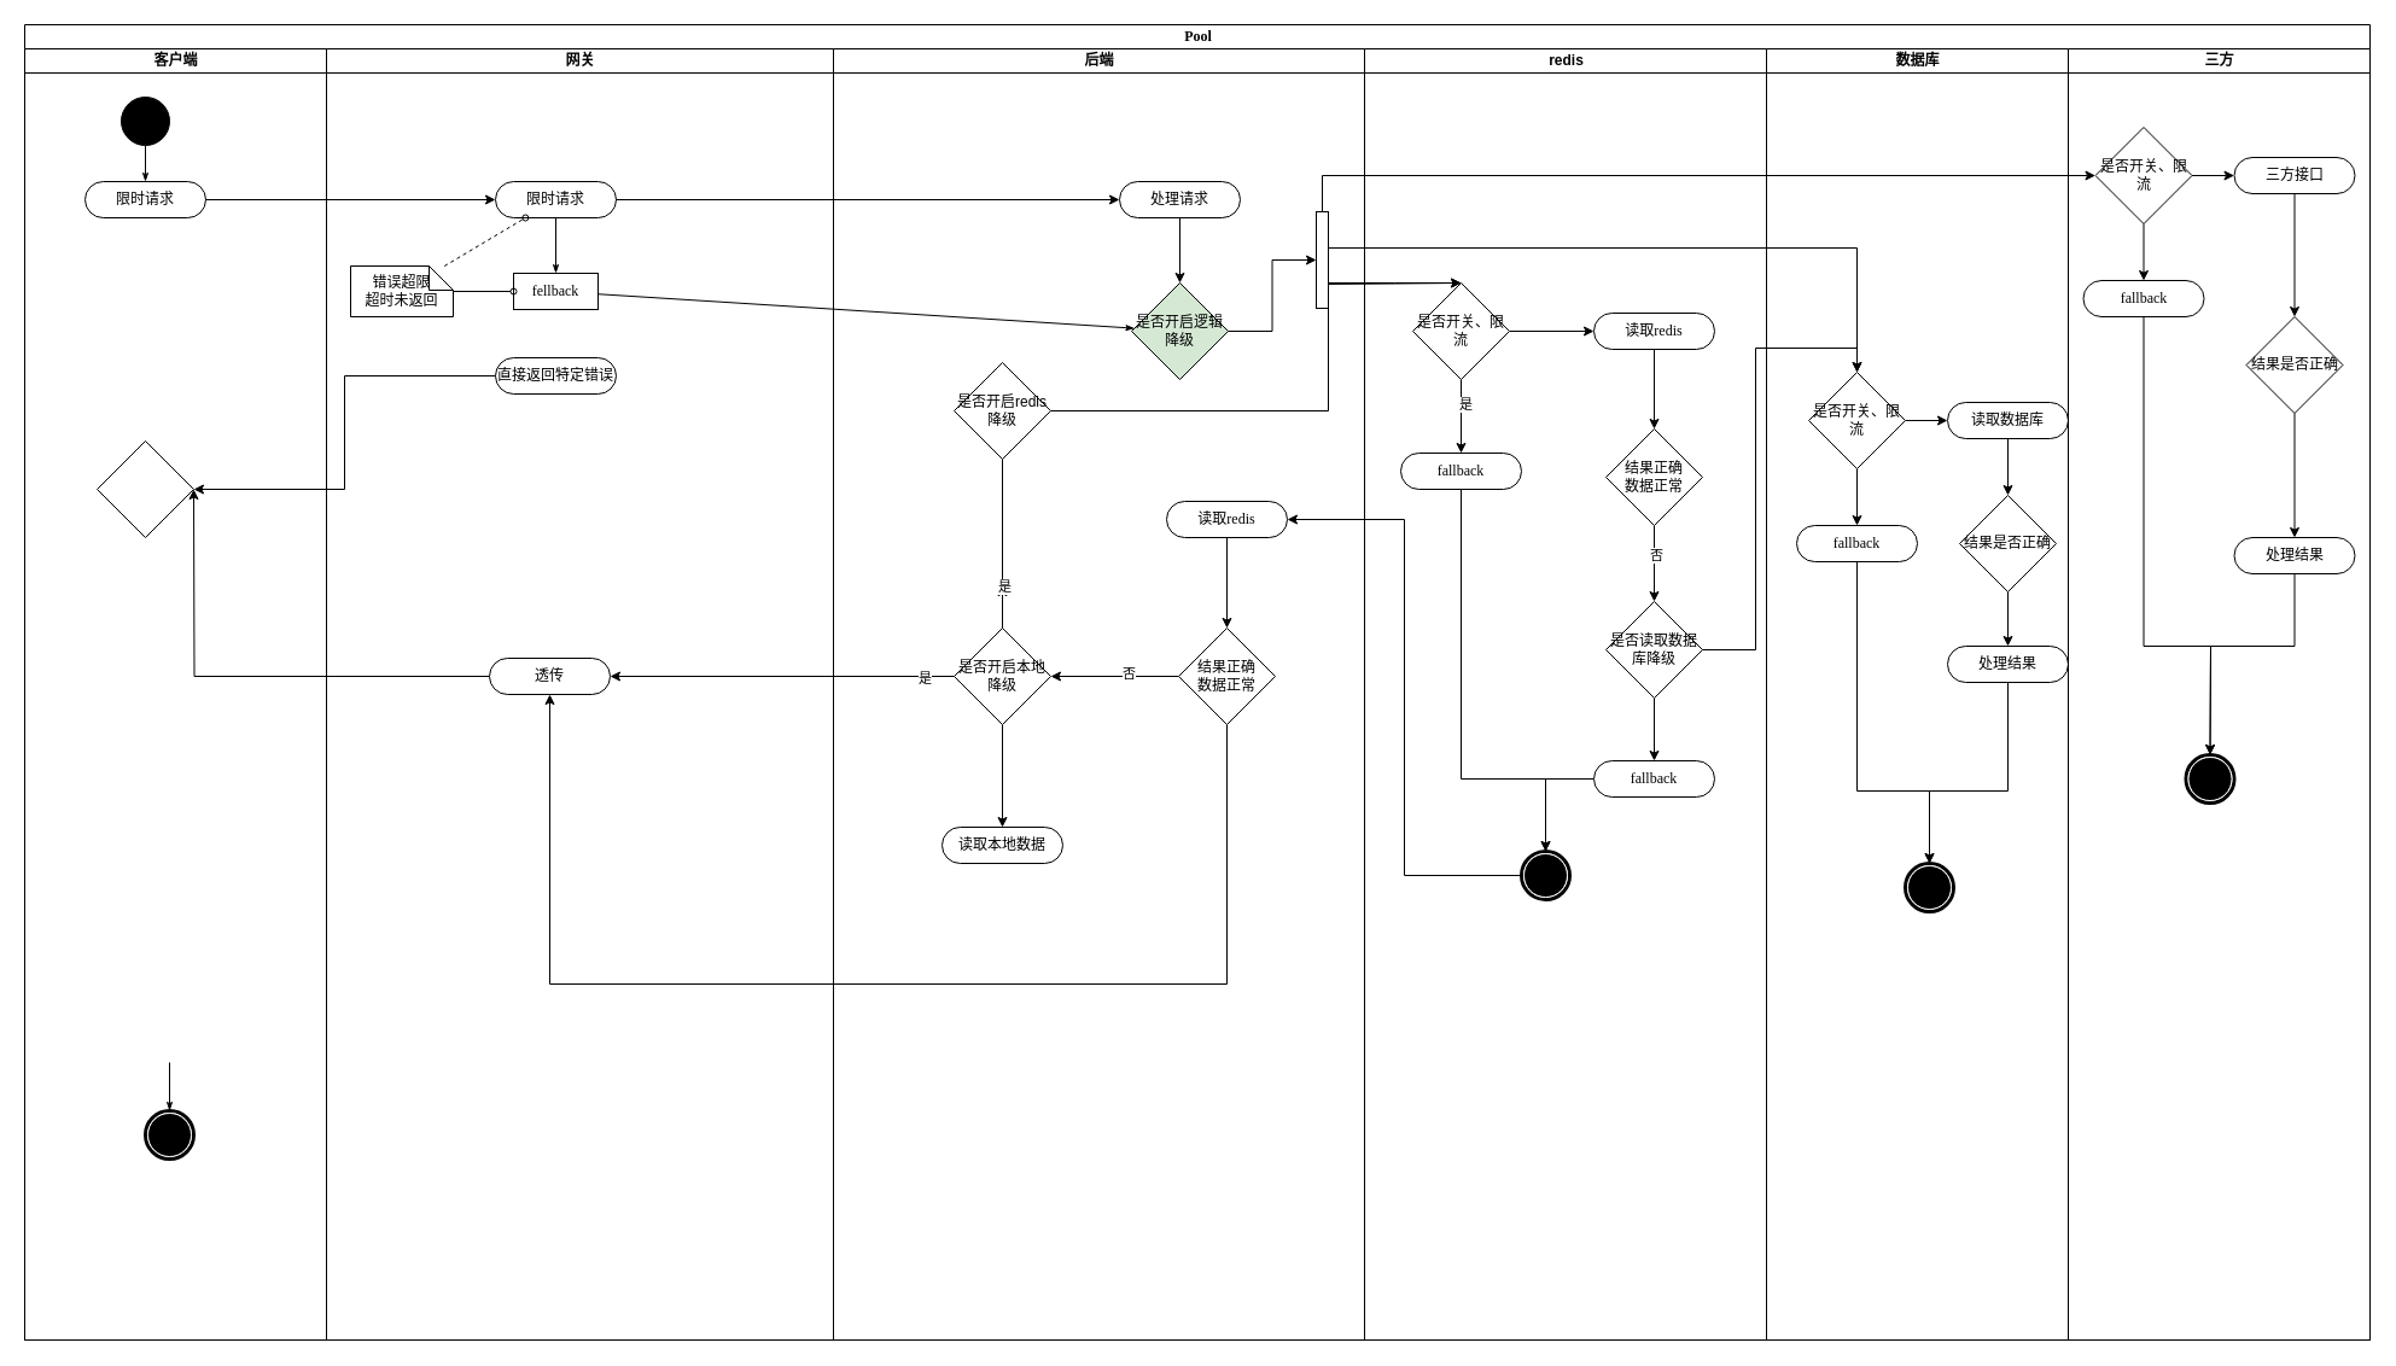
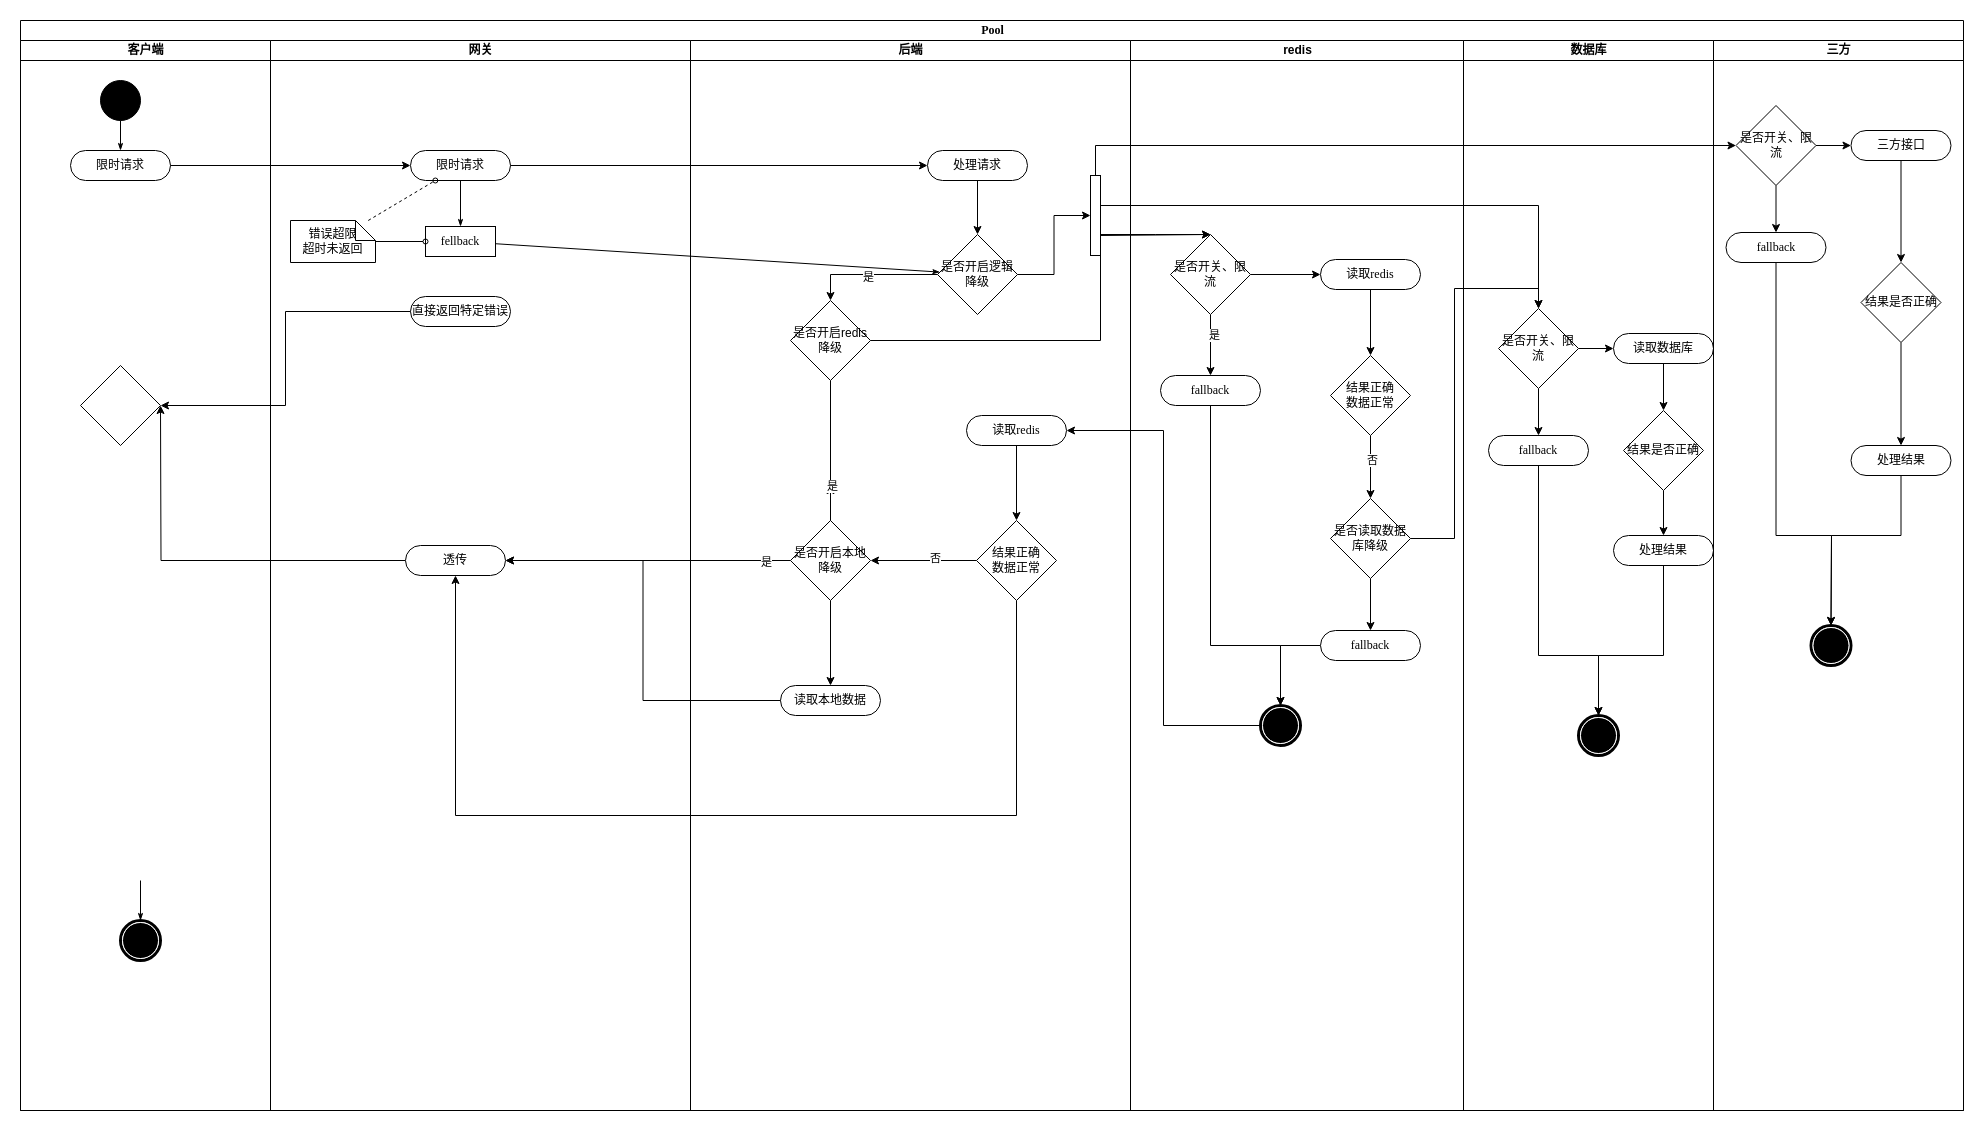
+ <mxCell id="24" style="edgeStyle=orthogonalEdgeStyle;rounded=0;orthogonalLoop=1;jettySize=auto;html=1;entryX=0.5;entryY=0;entryDx=0;entryDy=0;" edge="1" parent="21" source="26" target="29"><mxGeometry relative="1" as="geometry"><mxPoint x="170" y="234" as="targetPoint" /></mxGeometry></mxCell>
+ <mxCell id="25" value="是" style="edgeLabel;html=1;align=center;verticalAlign=middle;resizable=0;points=[];" vertex="1" connectable="0" parent="24"><mxGeometry x="0.05" y="2" relative="1" as="geometry"><mxPoint as="offset" /></mxGeometry></mxCell>
- <mxCell id="26" value="是否开启逻辑降级" style="rhombus;whiteSpace=wrap;html=1;fillColor=#d5e8d4;" vertex="1" parent="21"><mxGeometry x="247" y="194" width="80" height="80" as="geometry" /></mxCell>
+ <mxCell id="26" value="是否开启逻辑降级" style="rhombus;whiteSpace=wrap;html=1;" vertex="1" parent="21"><mxGeometry x="247" y="194" width="80" height="80" as="geometry" /></mxCell>
+ <mxCell id="81" style="edgeStyle=orthogonalEdgeStyle;rounded=0;orthogonalLoop=1;jettySize=auto;html=1;entryX=1;entryY=0.5;entryDx=0;entryDy=0;" edge="1" parent="2" source="32" target="20"><mxGeometry relative="1" as="geometry" /></mxCell>
